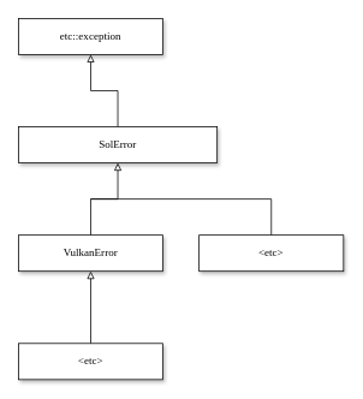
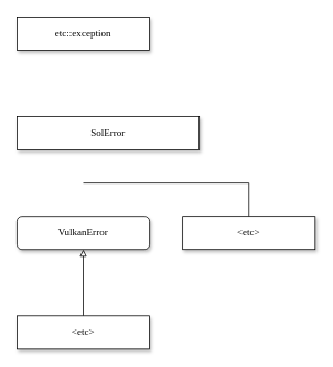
- <mxCell id="3" style="edgeStyle=orthogonalEdgeStyle;rounded=0;orthogonalLoop=1;jettySize=auto;html=1;exitX=0.5;exitY=0;exitDx=0;exitDy=0;endArrow=block;endFill=0;entryX=0.5;entryY=1;entryDx=0;entryDy=0;" parent="1" source="4" target="2" edge="1"><mxGeometry relative="1" as="geometry"><mxPoint x="100" y="80" as="targetPoint" /><Array as="points" /></mxGeometry></mxCell>
- <mxCell id="5" style="edgeStyle=orthogonalEdgeStyle;rounded=0;orthogonalLoop=1;jettySize=auto;html=1;exitX=0.5;exitY=0;exitDx=0;exitDy=0;entryX=0.5;entryY=1;entryDx=0;entryDy=0;fontFamily=Lucida Console;endArrow=block;endFill=0;" parent="1" source="6" target="4" edge="1"><mxGeometry relative="1" as="geometry" /></mxCell>
- <mxCell id="6" value="VulkanError" style="rounded=0;whiteSpace=wrap;html=1;shadow=1;fontFamily=Lucida Console;" parent="1" vertex="1"><mxGeometry y="260" width="160" height="40" as="geometry" x="20" /></mxCell>
+ <mxCell id="6" value="VulkanError" style="whiteSpace=wrap;html=1;shadow=1;fontFamily=Lucida Console;rounded=1;" parent="1" vertex="1"><mxGeometry y="260" width="160" height="40" as="geometry" x="20" /></mxCell>
